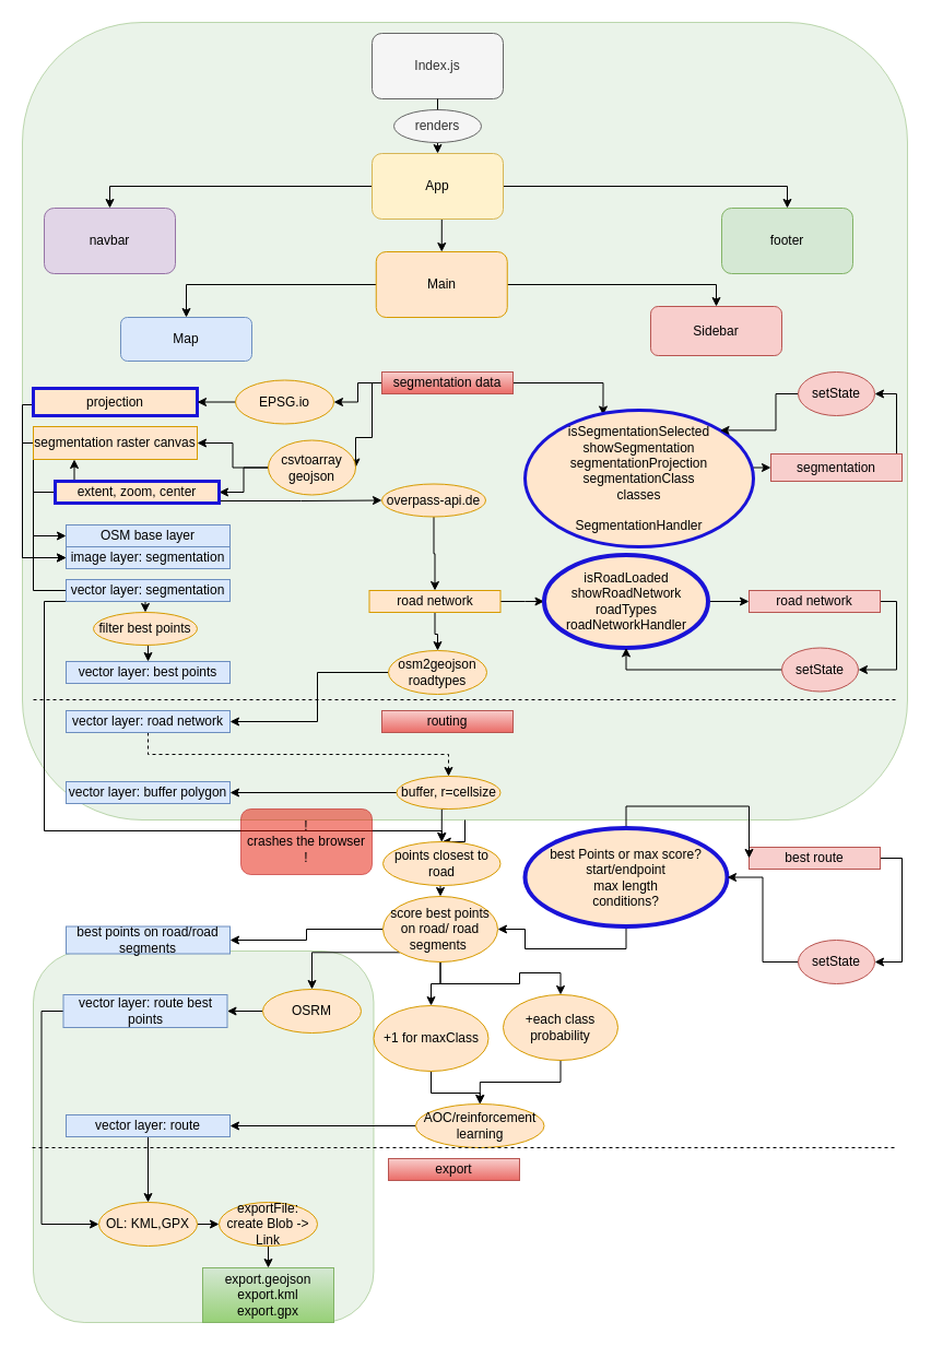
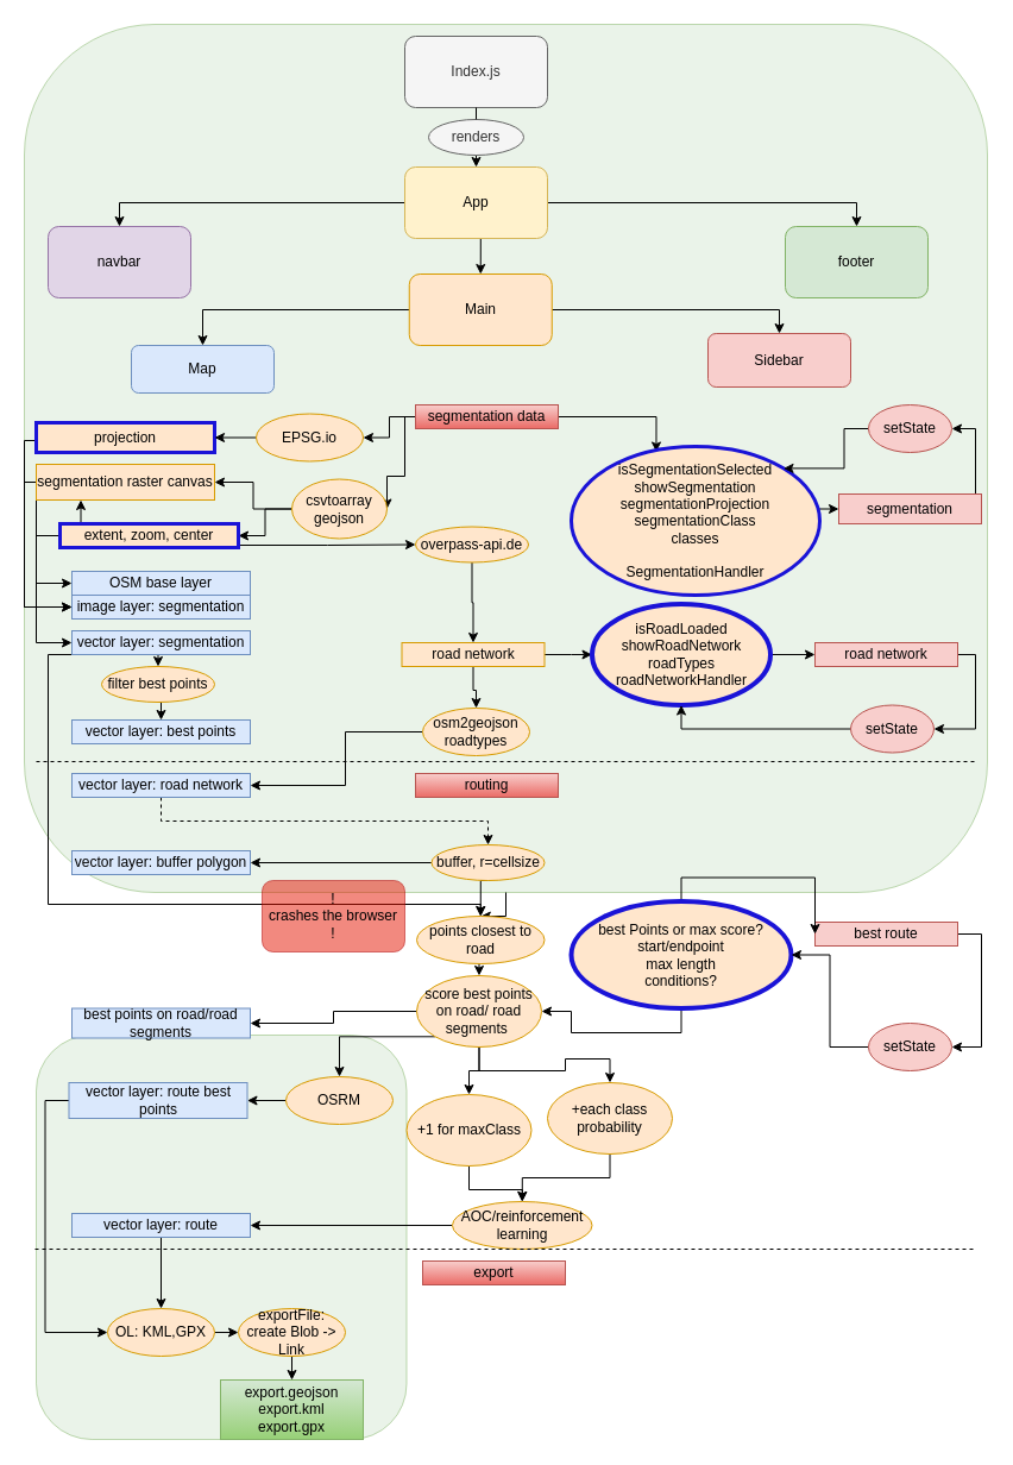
- <mxCell id="35" style="edgeStyle=orthogonalEdgeStyle;rounded=0;orthogonalLoop=1;jettySize=auto;html=1;exitX=0;exitY=1;exitDx=0;exitDy=0;entryX=0;entryY=0.5;entryDx=0;entryDy=0;endArrow=none;" parent="1" source="36" target="70" edge="1"><mxGeometry relative="1" as="geometry" /></mxCell>
+ <mxCell id="35" style="edgeStyle=orthogonalEdgeStyle;rounded=0;orthogonalLoop=1;jettySize=auto;html=1;exitX=0;exitY=1;exitDx=0;exitDy=0;entryX=0;entryY=0.5;entryDx=0;entryDy=0;" parent="1" source="36" target="70" edge="1"><mxGeometry relative="1" as="geometry" /></mxCell>
